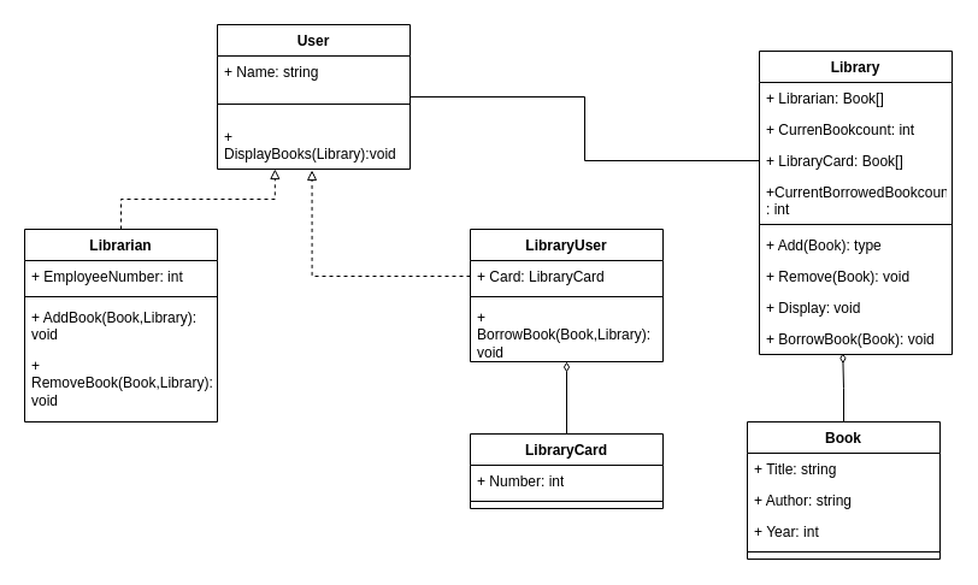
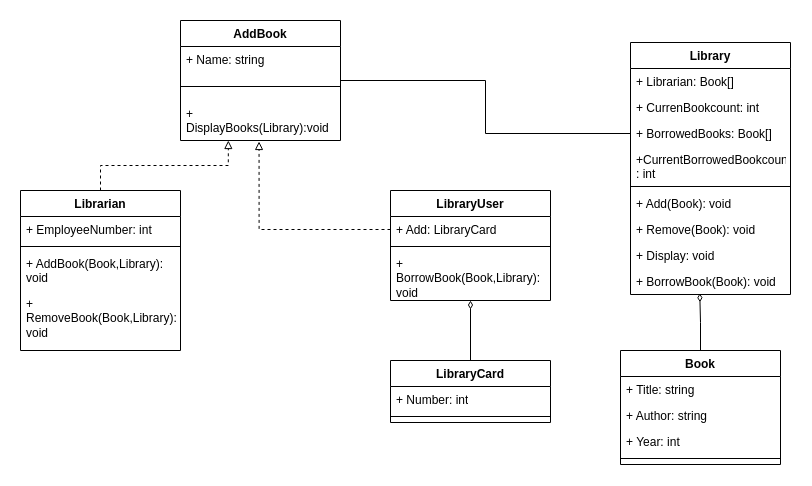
- <mxCell id="28" value="User" style="swimlane;fontStyle=1;align=center;verticalAlign=top;childLayout=stackLayout;horizontal=1;startSize=26;horizontalStack=0;resizeParent=1;resizeParentMax=0;resizeLast=0;collapsible=1;marginBottom=0;whiteSpace=wrap;html=1;" vertex="1" parent="1"><mxGeometry x="180" y="20" width="160" height="120" as="geometry" /></mxCell>
+ <mxCell id="28" value="AddBook" style="swimlane;fontStyle=1;align=center;verticalAlign=top;childLayout=stackLayout;horizontal=1;startSize=26;horizontalStack=0;resizeParent=1;resizeParentMax=0;resizeLast=0;collapsible=1;marginBottom=0;whiteSpace=wrap;html=1;" vertex="1" parent="1"><mxGeometry x="180" y="20" width="160" height="120" as="geometry" /></mxCell>
- <mxCell id="5" value="+ LibraryCard: Book[]" style="text;strokeColor=none;fillColor=none;align=left;verticalAlign=top;spacingLeft=4;spacingRight=4;overflow=hidden;rotatable=0;points=[[0,0.5],[1,0.5]];portConstraint=eastwest;whiteSpace=wrap;html=1;" vertex="1" parent="2"><mxGeometry y="78" width="160" height="26" as="geometry" /></mxCell>
+ <mxCell id="5" value="+ BorrowedBooks: Book[]" style="text;strokeColor=none;fillColor=none;align=left;verticalAlign=top;spacingLeft=4;spacingRight=4;overflow=hidden;rotatable=0;points=[[0,0.5],[1,0.5]];portConstraint=eastwest;whiteSpace=wrap;html=1;" vertex="1" parent="2"><mxGeometry y="78" width="160" height="26" as="geometry" /></mxCell>
- <mxCell id="8" value="+ Add(Book): type" style="text;strokeColor=none;fillColor=none;align=left;verticalAlign=top;spacingLeft=4;spacingRight=4;overflow=hidden;rotatable=0;points=[[0,0.5],[1,0.5]];portConstraint=eastwest;whiteSpace=wrap;html=1;" vertex="1" parent="2"><mxGeometry y="148" width="160" height="26" as="geometry" /></mxCell>
+ <mxCell id="8" value="+ Add(Book): void" style="text;strokeColor=none;fillColor=none;align=left;verticalAlign=top;spacingLeft=4;spacingRight=4;overflow=hidden;rotatable=0;points=[[0,0.5],[1,0.5]];portConstraint=eastwest;whiteSpace=wrap;html=1;" vertex="1" parent="2"><mxGeometry y="148" width="160" height="26" as="geometry" /></mxCell>
- <mxCell id="34" value="+ Card: LibraryCard" style="text;strokeColor=none;fillColor=none;align=left;verticalAlign=top;spacingLeft=4;spacingRight=4;overflow=hidden;rotatable=0;points=[[0,0.5],[1,0.5]];portConstraint=eastwest;whiteSpace=wrap;html=1;" vertex="1" parent="33"><mxGeometry y="26" width="160" height="26" as="geometry" /></mxCell>
+ <mxCell id="34" value="+ Add: LibraryCard" style="text;strokeColor=none;fillColor=none;align=left;verticalAlign=top;spacingLeft=4;spacingRight=4;overflow=hidden;rotatable=0;points=[[0,0.5],[1,0.5]];portConstraint=eastwest;whiteSpace=wrap;html=1;" vertex="1" parent="33"><mxGeometry y="26" width="160" height="26" as="geometry" /></mxCell>
